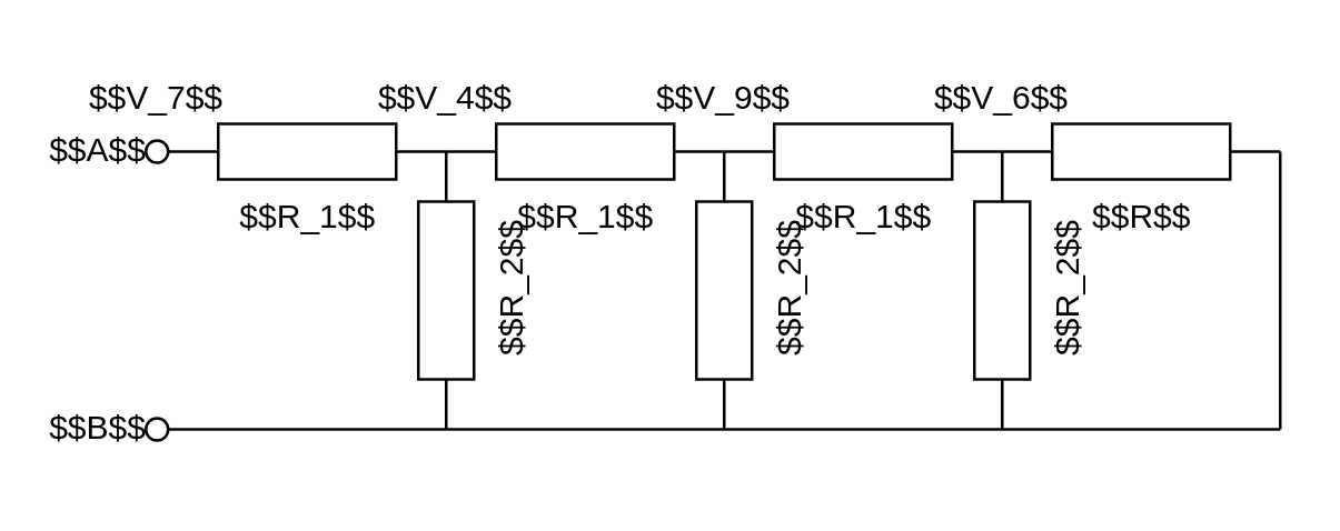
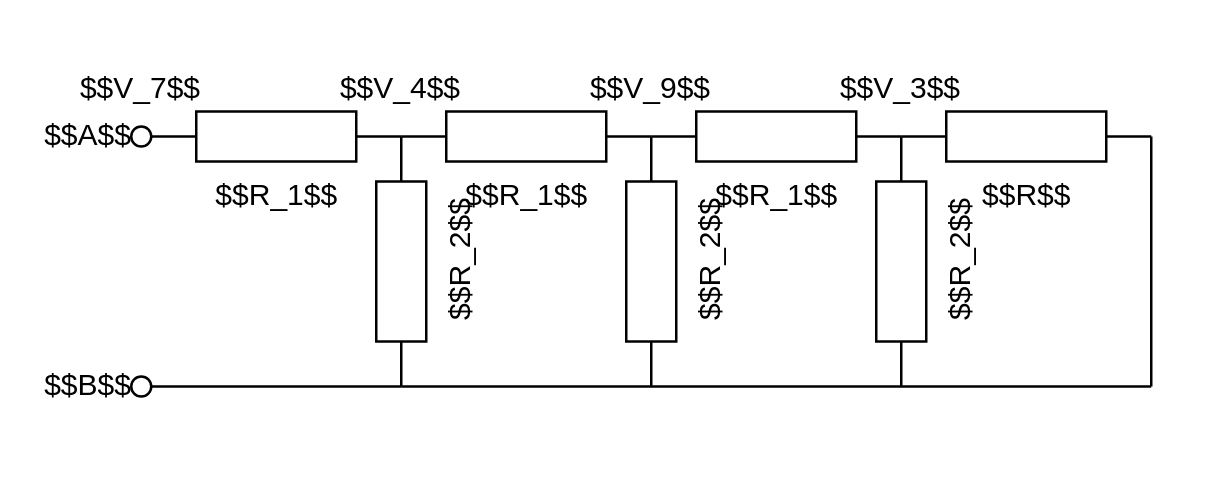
- <mxCell id="19" value="$$V_6$$" style="text;html=1;strokeColor=none;fillColor=none;align=center;verticalAlign=middle;whiteSpace=wrap;rounded=0;" vertex="1" parent="1"><mxGeometry x="330" y="20" width="60" height="30" as="geometry" /></mxCell>
+ <mxCell id="19" value="$$V_3$$" style="text;html=1;strokeColor=none;fillColor=none;align=center;verticalAlign=middle;whiteSpace=wrap;rounded=0;" vertex="1" parent="1"><mxGeometry x="330" y="20" width="60" height="30" as="geometry" /></mxCell>
